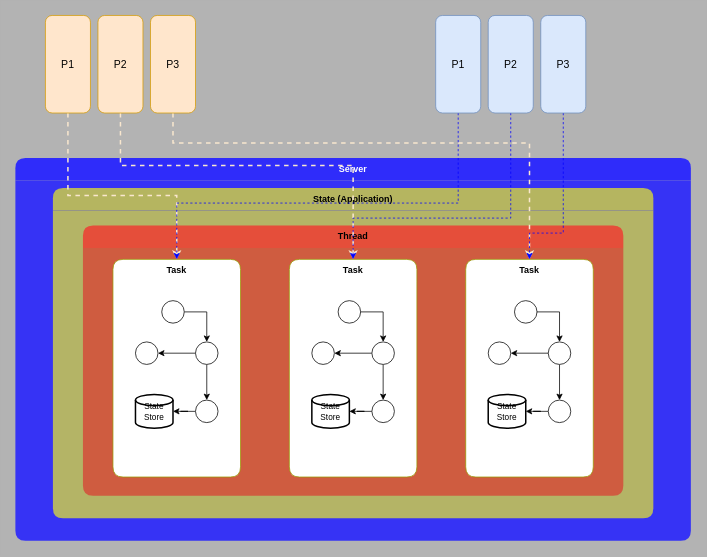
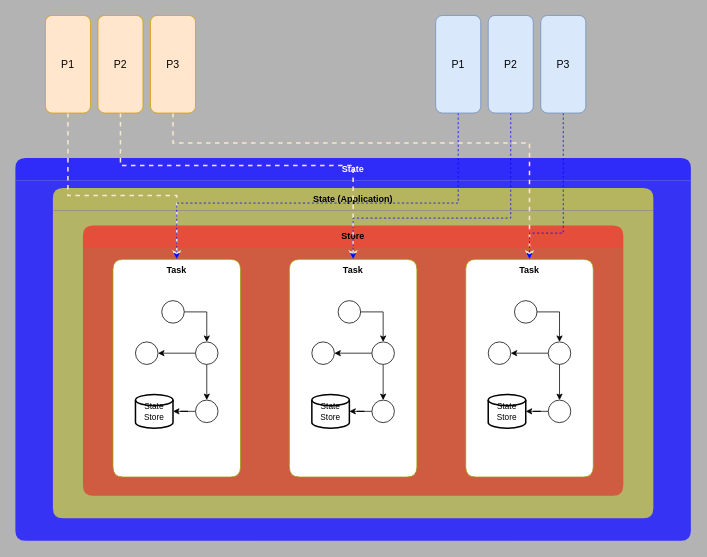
- <mxCell id="2" value="Server" style="swimlane;whiteSpace=wrap;html=1;strokeColor=none;rounded=1;startSize=30;labelBackgroundColor=none;labelBorderColor=none;fillColor=#2f2cfa;gradientColor=none;swimlaneFillColor=#3633f5;fontColor=#FFFFFF;strokeWidth=0;swimlaneLine=0;verticalAlign=middle;labelPosition=center;verticalLabelPosition=middle;align=center;" vertex="1" parent="1"><mxGeometry x="20" y="210" width="900" height="510" as="geometry" /></mxCell>
+ <mxCell id="2" value="State" style="swimlane;whiteSpace=wrap;html=1;strokeColor=none;rounded=1;startSize=30;labelBackgroundColor=none;labelBorderColor=none;fillColor=#2f2cfa;gradientColor=none;swimlaneFillColor=#3633f5;fontColor=#FFFFFF;strokeWidth=0;swimlaneLine=0;verticalAlign=middle;labelPosition=center;verticalLabelPosition=middle;align=center;" vertex="1" parent="1"><mxGeometry x="20" y="210" width="900" height="510" as="geometry" /></mxCell>
- <mxCell id="4" value="Thread" style="swimlane;whiteSpace=wrap;html=1;strokeColor=none;startSize=30;glass=0;rounded=1;labelBackgroundColor=none;fillStyle=auto;fillColor=#e54e3a;swimlaneFillColor=#cf5c40;strokeWidth=0;swimlaneLine=0;" vertex="1" parent="3"><mxGeometry x="40" y="50" width="720" height="360" as="geometry" /></mxCell>
+ <mxCell id="4" value="Store" style="swimlane;whiteSpace=wrap;html=1;strokeColor=none;startSize=30;glass=0;rounded=1;labelBackgroundColor=none;fillStyle=auto;fillColor=#e54e3a;swimlaneFillColor=#cf5c40;strokeWidth=0;swimlaneLine=0;" vertex="1" parent="3"><mxGeometry x="40" y="50" width="720" height="360" as="geometry" /></mxCell>
